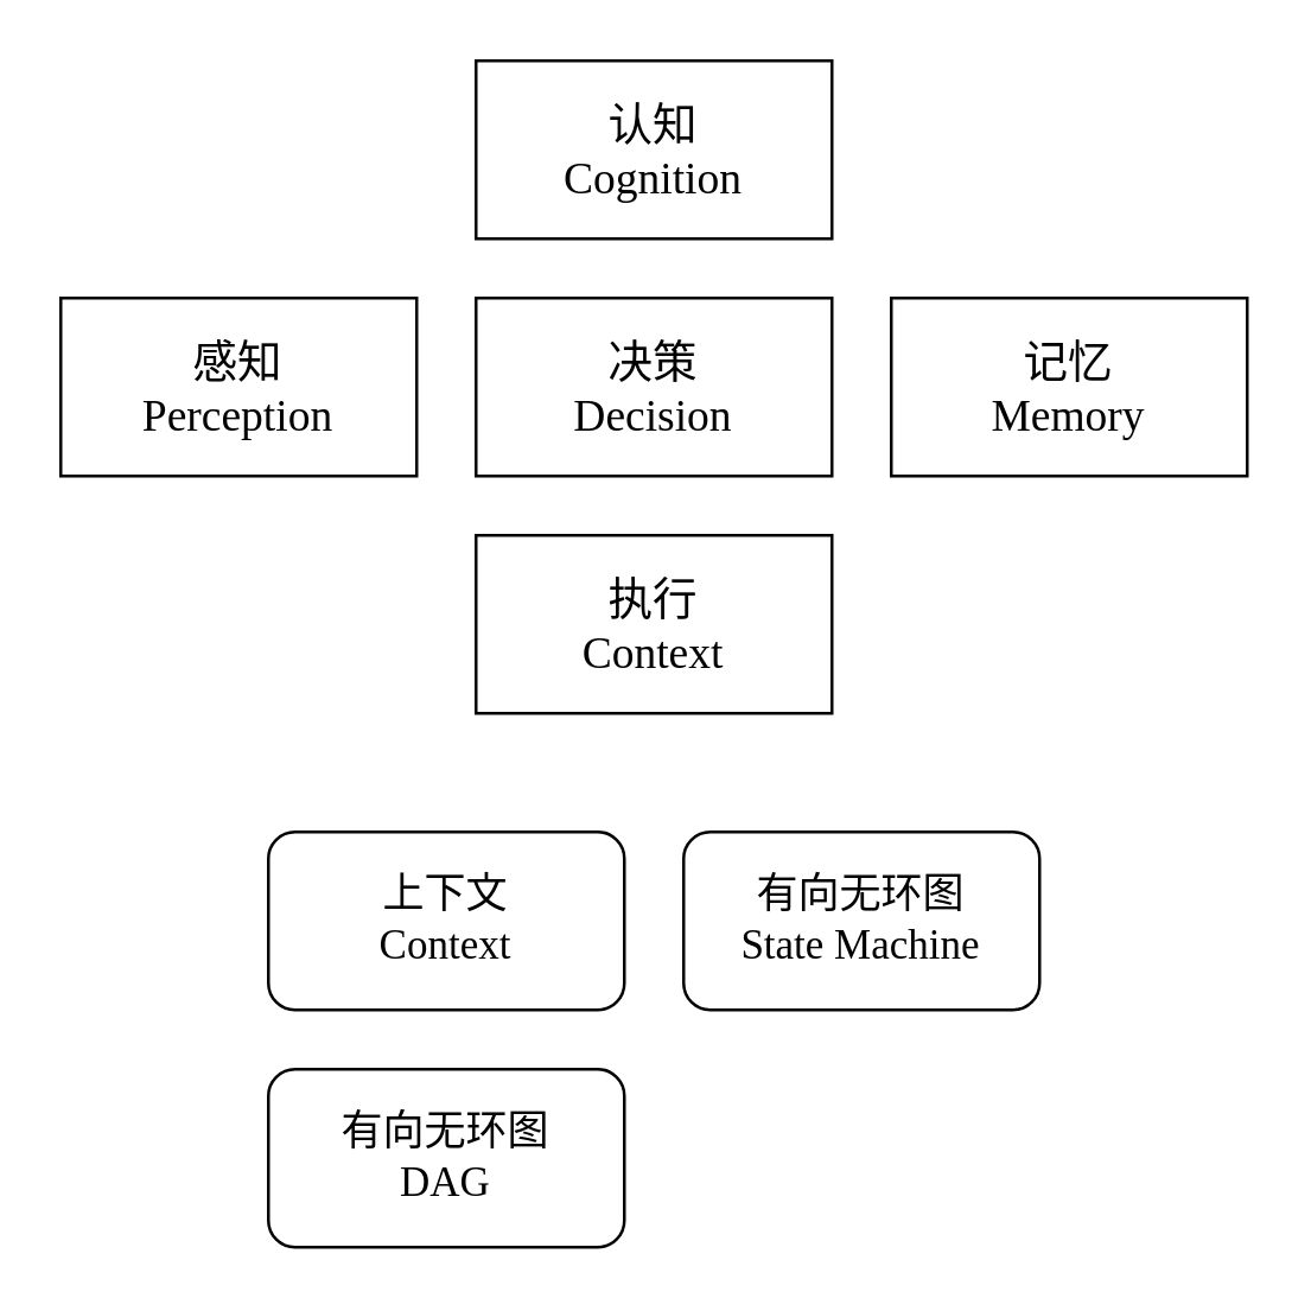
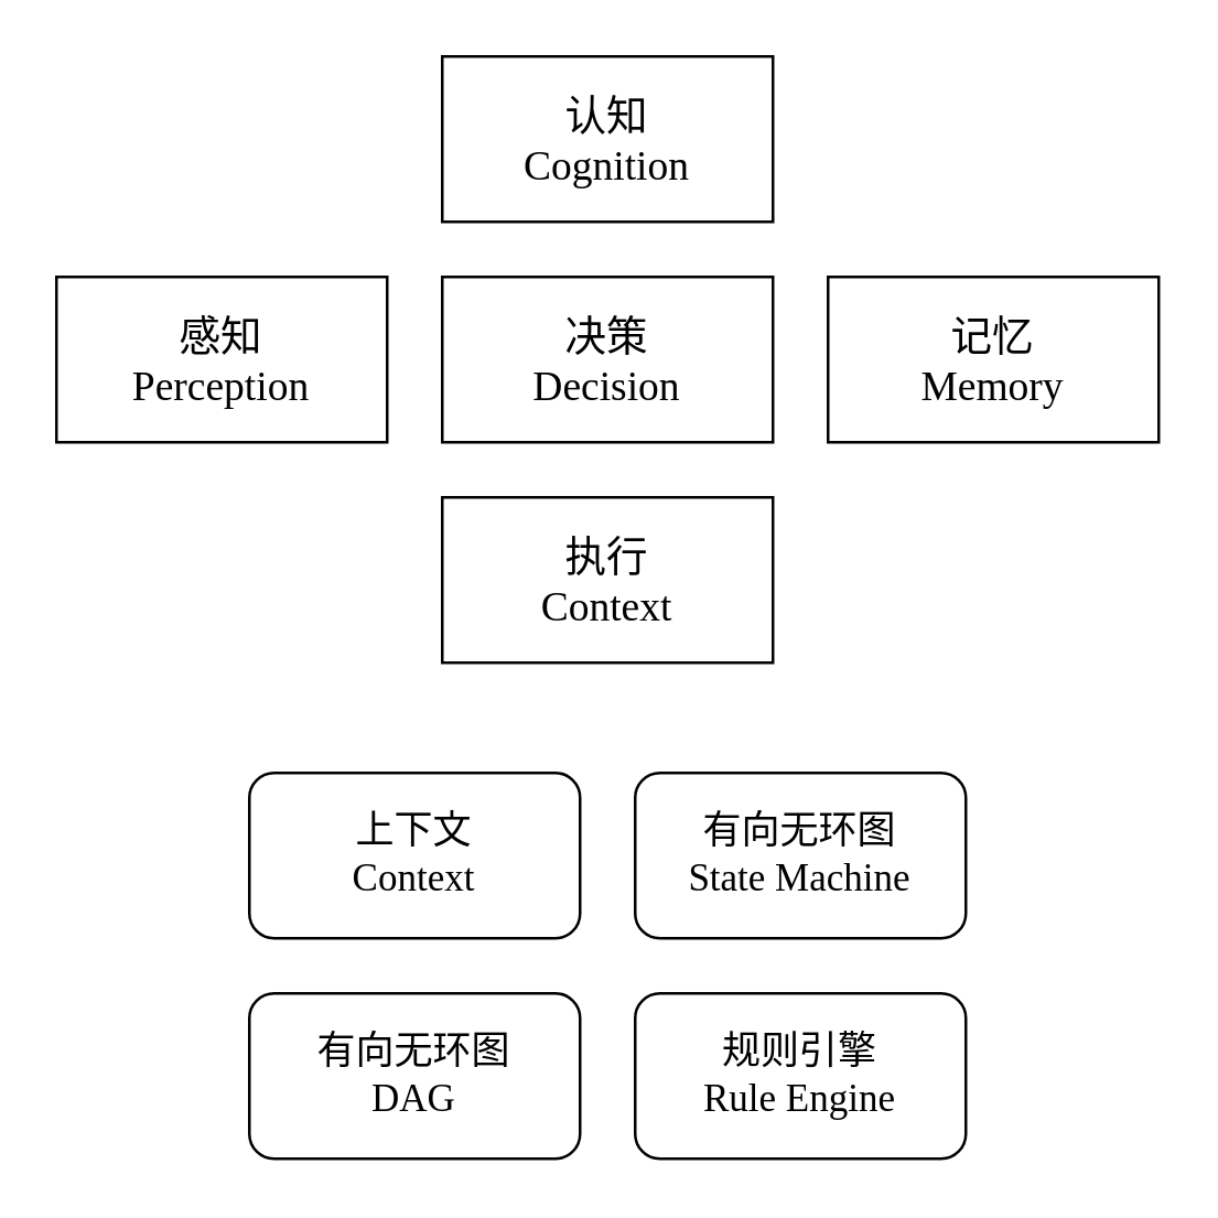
+ <mxCell id="10" value="&lt;div&gt;规则引擎&lt;/div&gt;Rule Engine" style="rounded=1;whiteSpace=wrap;html=1;fontSize=14;fontFamily=Garamond;" parent="1" vertex="1"><mxGeometry x="230" y="360" width="120" height="60" as="geometry" /></mxCell>
